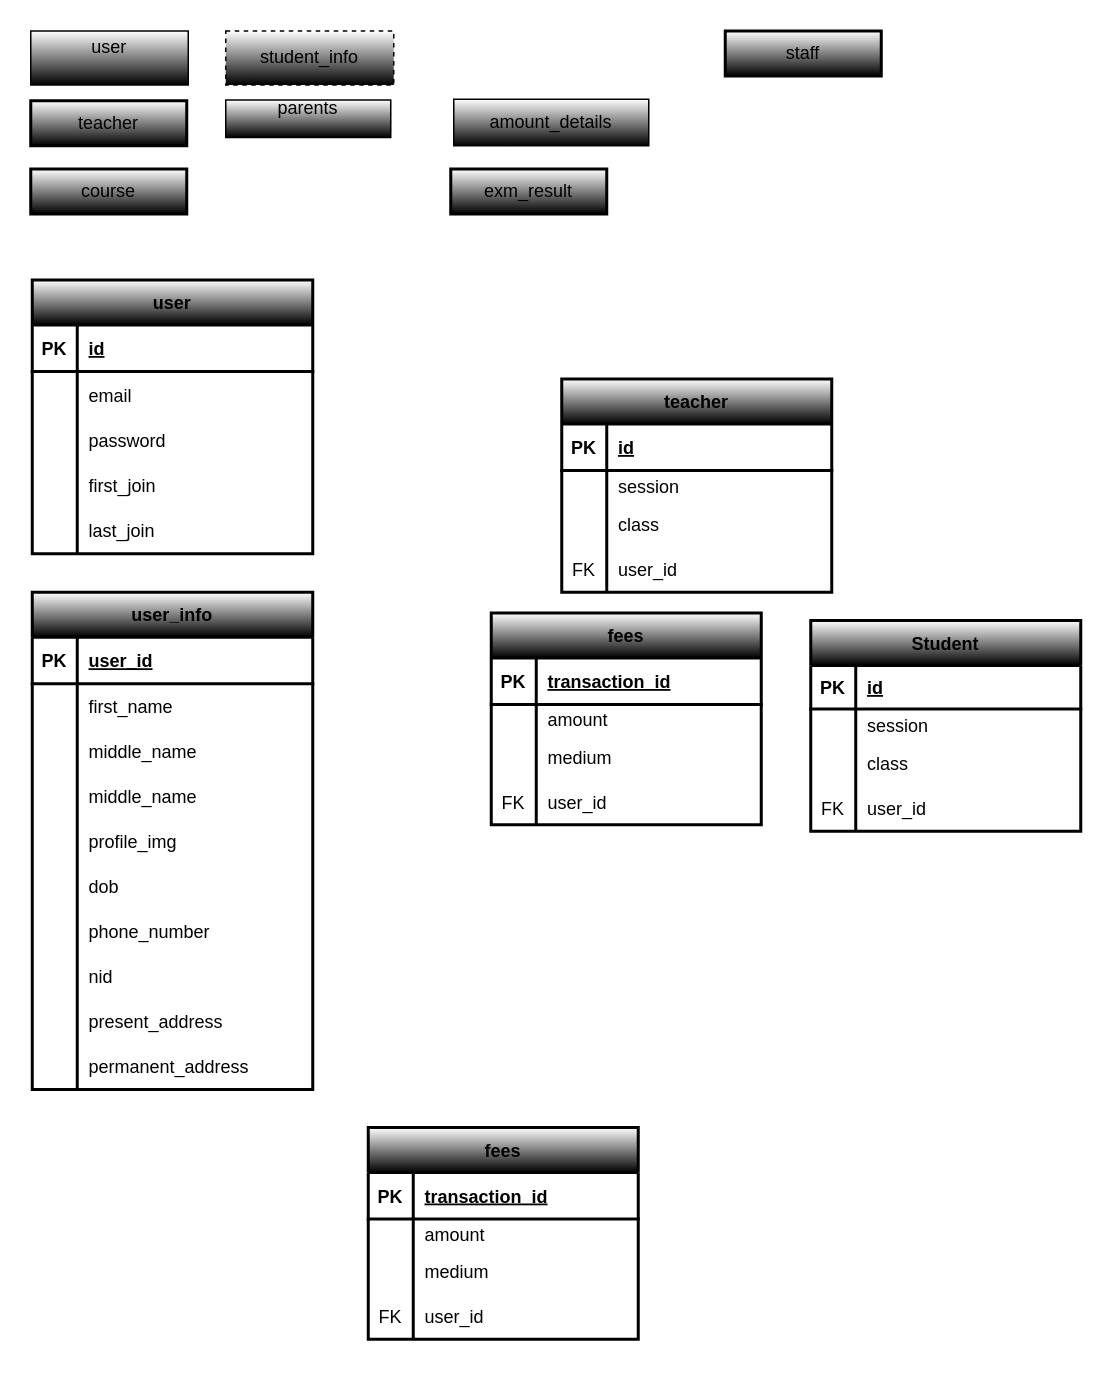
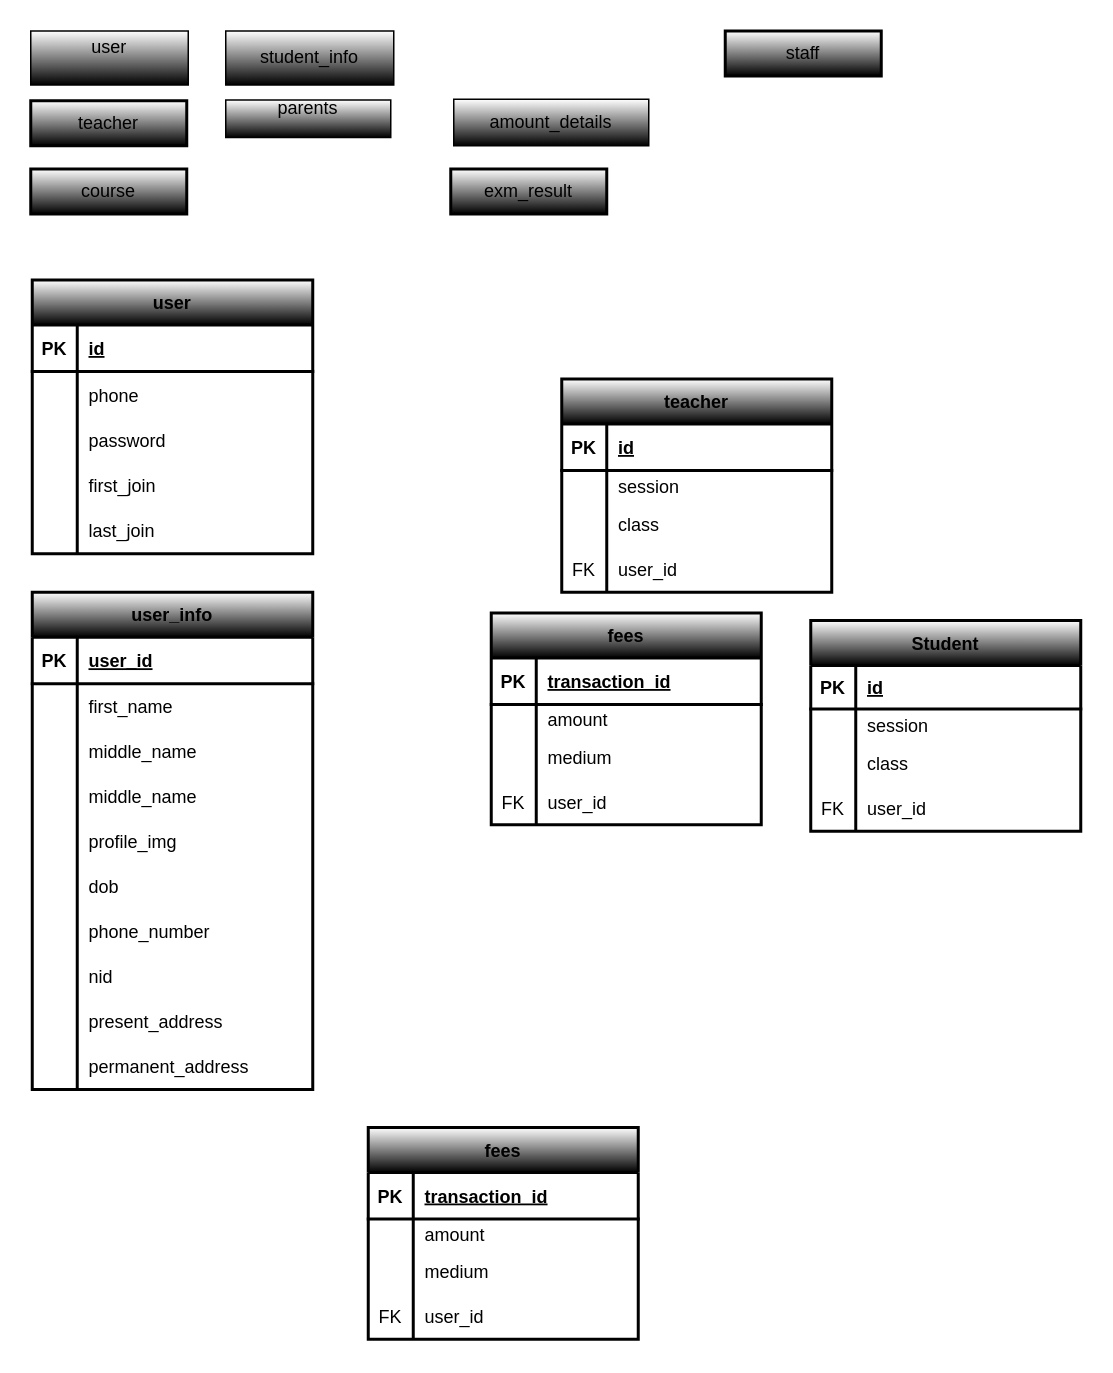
- <mxCell id="34" value="&lt;font color=&quot;#000000&quot;&gt;student_info&lt;br&gt;&lt;/font&gt;" style="rounded=0;whiteSpace=wrap;html=1;fillColor=#FFFFFF;gradientColor=default;dashed=1;" parent="1" vertex="1"><mxGeometry x="150" y="20" width="112" height="36" as="geometry" /></mxCell>
+ <mxCell id="34" value="&lt;font color=&quot;#000000&quot;&gt;student_info&lt;br&gt;&lt;/font&gt;" style="rounded=0;whiteSpace=wrap;html=1;fillColor=#FFFFFF;gradientColor=default;" parent="1" vertex="1"><mxGeometry x="150" y="20" width="112" height="36" as="geometry" /></mxCell>
- <mxCell id="99" value="email" style="shape=partialRectangle;connectable=1;fillColor=none;top=0;left=0;bottom=0;right=0;align=left;spacingLeft=6;overflow=hidden;strokeWidth=2;fontColor=#000000;strokeColor=#000000;movable=1;resizable=1;rotatable=1;deletable=1;editable=1;" vertex="1" parent="97"><mxGeometry x="30" width="157" height="31" as="geometry"><mxRectangle width="157" height="31" as="alternateBounds" /></mxGeometry></mxCell>
+ <mxCell id="99" value="phone" style="shape=partialRectangle;connectable=1;fillColor=none;top=0;left=0;bottom=0;right=0;align=left;spacingLeft=6;overflow=hidden;strokeWidth=2;fontColor=#000000;strokeColor=#000000;movable=1;resizable=1;rotatable=1;deletable=1;editable=1;" vertex="1" parent="97"><mxGeometry x="30" width="157" height="31" as="geometry"><mxRectangle width="157" height="31" as="alternateBounds" /></mxGeometry></mxCell>
